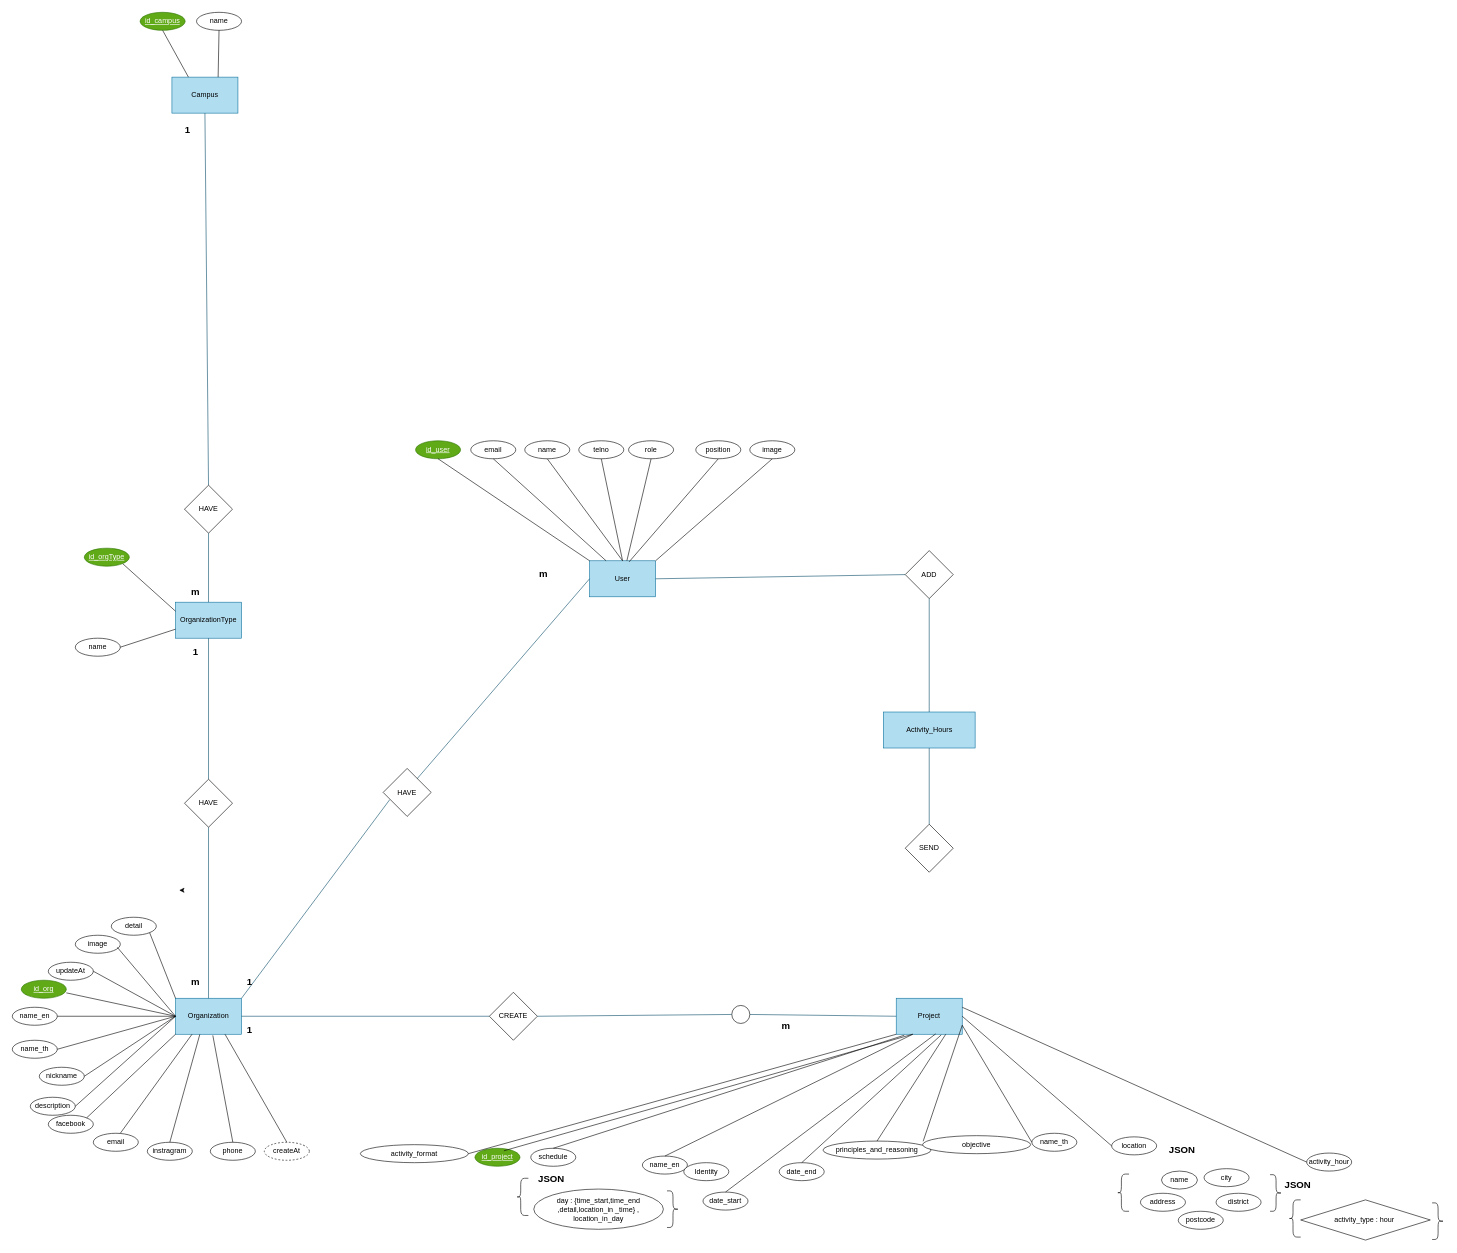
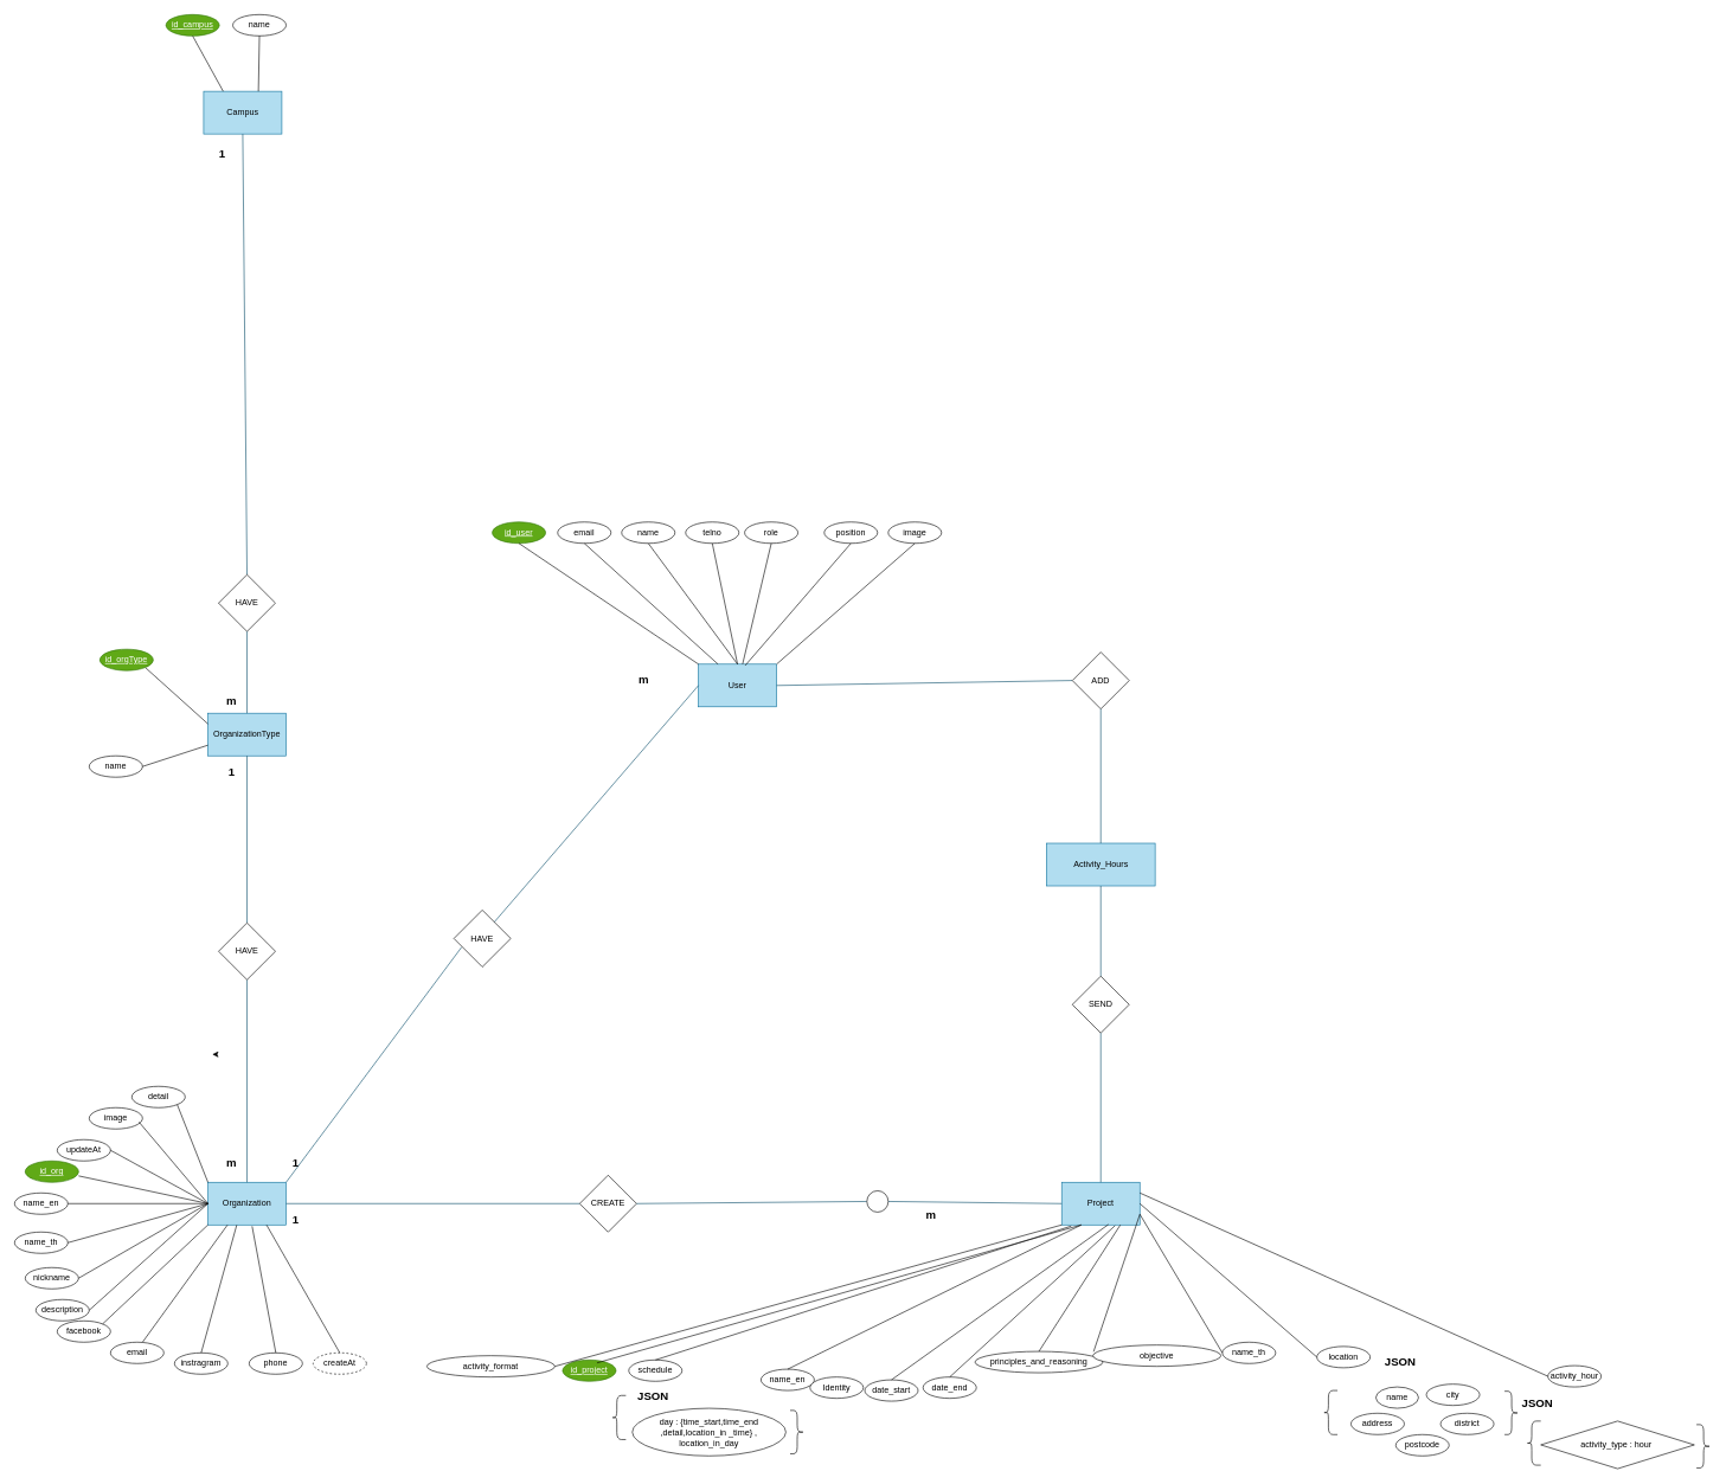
+ <mxCell id="125" value="" style="endArrow=none;html=1;rounded=0;hachureGap=4;strokeColor=#0B4D6A;fontFamily=Architects Daughter;fontSource=https%3A%2F%2Ffonts.googleapis.com%2Fcss%3Ffamily%3DArchitects%2BDaughter;entryX=0.5;entryY=1;entryDx=0;entryDy=0;exitX=0.5;exitY=0;exitDx=0;exitDy=0;" edge="1" parent="1" source="2" target="123"><mxGeometry width="50" height="50" relative="1" as="geometry"><mxPoint x="1407" y="1662" as="sourcePoint" /><mxPoint x="1345" y="1315" as="targetPoint" /></mxGeometry></mxCell>
- <mxCell id="42" value="nickname" style="ellipse;whiteSpace=wrap;html=1;" parent="1" vertex="1"><mxGeometry x="65" y="1778" width="75" height="30" as="geometry" /></mxCell>
+ <mxCell id="42" value="nickname" style="ellipse;whiteSpace=wrap;html=1;" parent="1" vertex="1"><mxGeometry x="35" y="1783" width="75" height="30" as="geometry" /></mxCell>
- <mxCell id="44" value="date_start" style="ellipse;whiteSpace=wrap;html=1;" parent="1" vertex="1"><mxGeometry x="1171" y="1986" width="75" height="30" as="geometry" /></mxCell>
+ <mxCell id="44" value="date_start" style="ellipse;whiteSpace=wrap;html=1;" parent="1" vertex="1"><mxGeometry x="1216" y="1941" width="75" height="30" as="geometry" /></mxCell>
